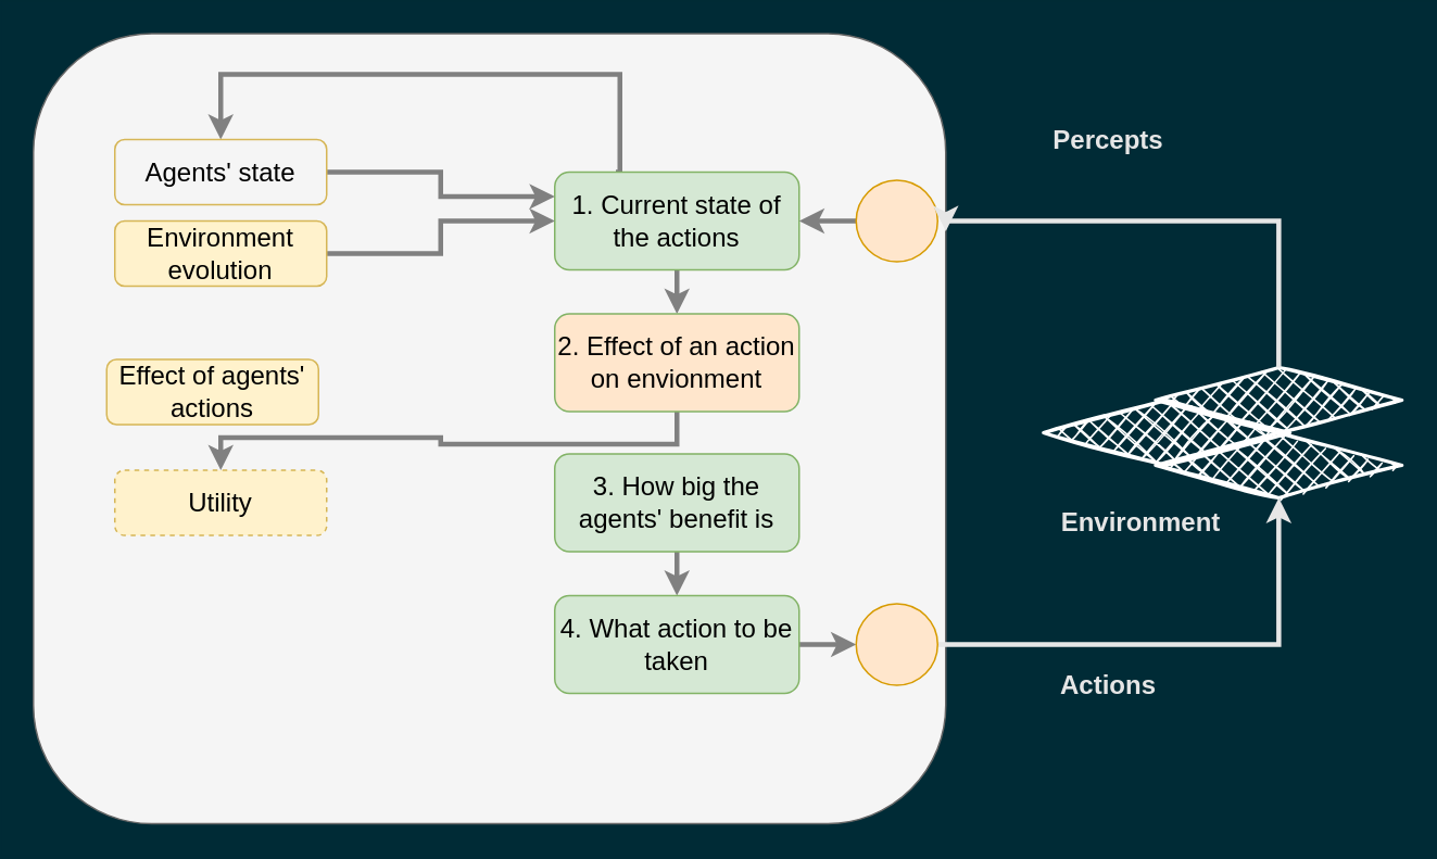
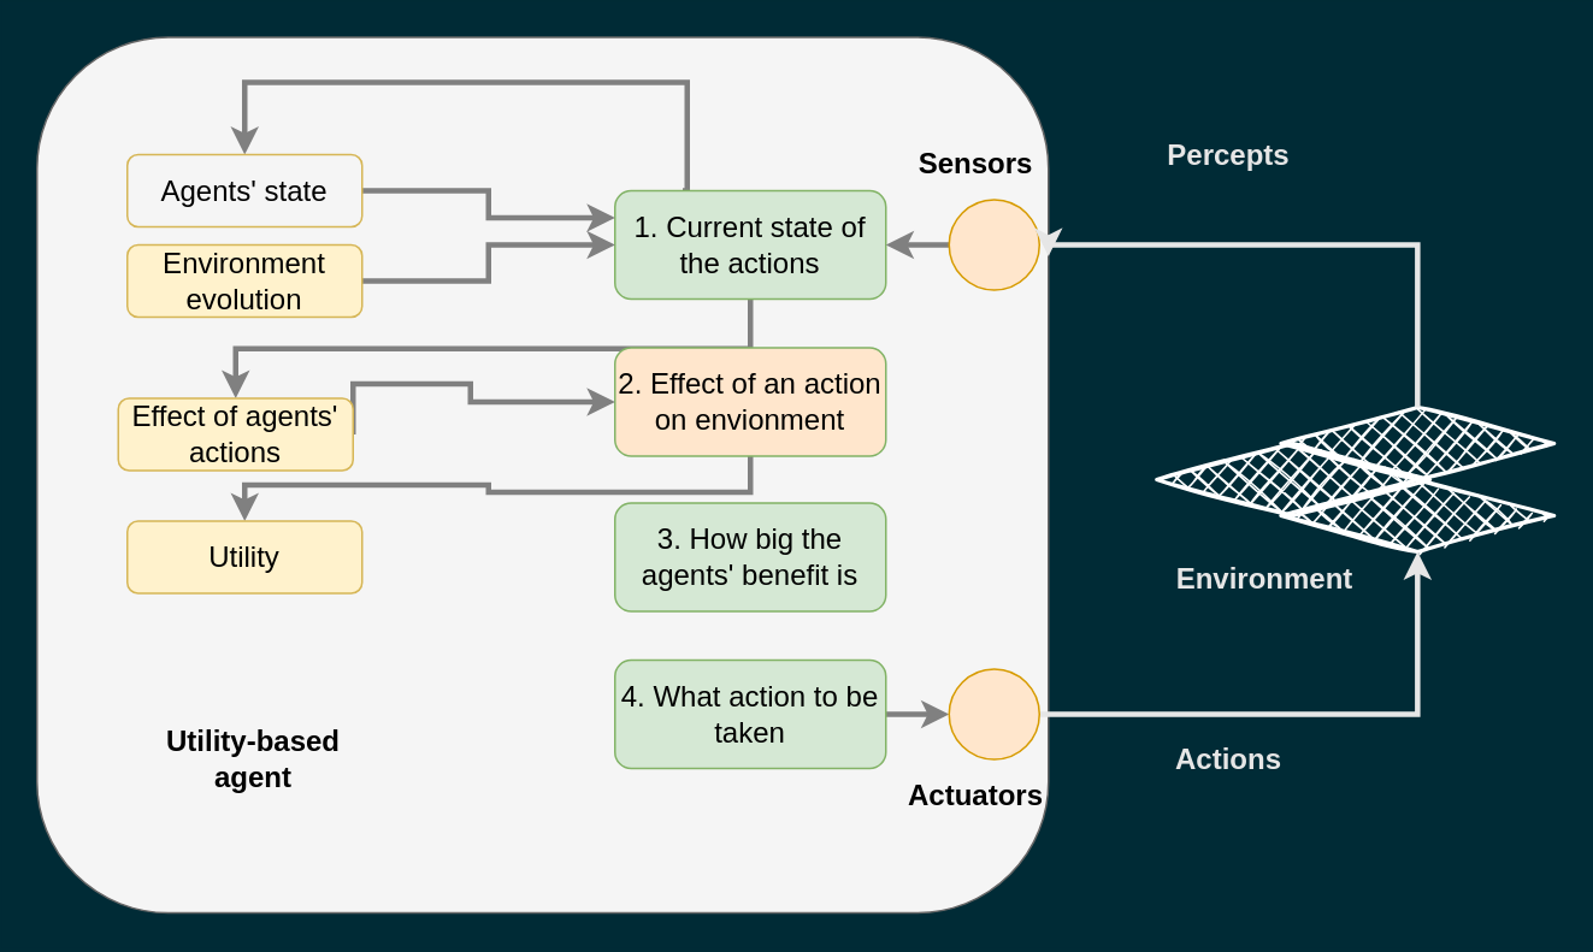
+ <mxCell id="28" value="&lt;font color=&quot;#000000&quot;&gt;&lt;b&gt;Sensors&lt;/b&gt;&lt;/font&gt;" style="text;html=1;strokeColor=none;fillColor=none;align=center;verticalAlign=middle;whiteSpace=wrap;rounded=0;fontSize=16;fontColor=#E6E6E6;" parent="1" vertex="1"><mxGeometry x="510" y="75" width="60" height="30" as="geometry" /></mxCell>
- <mxCell id="4" style="edgeStyle=orthogonalEdgeStyle;rounded=0;orthogonalLoop=1;jettySize=auto;html=1;exitX=0.5;exitY=1;exitDx=0;exitDy=0;entryX=0.5;entryY=0;entryDx=0;entryDy=0;strokeColor=#808080;strokeWidth=3;fontSize=16;fontColor=#E6E6E6;" parent="1" source="5" target="7" edge="1"><mxGeometry relative="1" as="geometry" /></mxCell>
+ <mxCell id="4" style="edgeStyle=orthogonalEdgeStyle;rounded=0;orthogonalLoop=1;jettySize=auto;html=1;exitX=0.5;exitY=1;exitDx=0;exitDy=0;strokeColor=#808080;strokeWidth=3;fontSize=16;fontColor=#E6E6E6;" parent="1" source="5" target="17" edge="1"><mxGeometry relative="1" as="geometry" /></mxCell>
+ <mxCell id="16" style="edgeStyle=orthogonalEdgeStyle;rounded=0;orthogonalLoop=1;jettySize=auto;html=1;exitX=1;exitY=0.5;exitDx=0;exitDy=0;strokeColor=#808080;strokeWidth=3;fontSize=16;fontColor=#E6E6E6;entryX=0;entryY=0.5;entryDx=0;entryDy=0;" parent="1" source="17" target="7" edge="1"><mxGeometry relative="1" as="geometry"><Array as="points"><mxPoint x="260" y="212" /><mxPoint x="260" y="222" /></Array></mxGeometry></mxCell>
- <mxCell id="18" value="&lt;span style=&quot;font-size: 16px;&quot;&gt;Utility&lt;/span&gt;" style="rounded=1;whiteSpace=wrap;html=1;fillColor=#fff2cc;strokeColor=#d6b656;dashed=1;" parent="1" vertex="1"><mxGeometry x="70" y="288" width="130" height="40" as="geometry" /></mxCell>
+ <mxCell id="18" value="&lt;span style=&quot;font-size: 16px;&quot;&gt;Utility&lt;/span&gt;" style="rounded=1;whiteSpace=wrap;html=1;fillColor=#fff2cc;strokeColor=#d6b656;" parent="1" vertex="1"><mxGeometry x="70" y="288" width="130" height="40" as="geometry" /></mxCell>
- <mxCell id="8" style="edgeStyle=orthogonalEdgeStyle;rounded=0;orthogonalLoop=1;jettySize=auto;html=1;exitX=0.5;exitY=1;exitDx=0;exitDy=0;entryX=0.5;entryY=0;entryDx=0;entryDy=0;strokeColor=#808080;strokeWidth=3;fontSize=16;fontColor=#E6E6E6;" parent="1" source="9" target="11" edge="1"><mxGeometry relative="1" as="geometry" /></mxCell>
+ <mxCell id="33" value="&lt;font size=&quot;1&quot; color=&quot;#000000&quot;&gt;&lt;b style=&quot;font-size: 16px;&quot;&gt;Utility-based agent&lt;/b&gt;&lt;/font&gt;" style="text;html=1;strokeColor=none;fillColor=none;align=center;verticalAlign=middle;whiteSpace=wrap;rounded=0;fontSize=16;fontColor=#E6E6E6;" parent="1" vertex="1"><mxGeometry x="80" y="405" width="120" height="30" as="geometry" /></mxCell>
+ <mxCell id="29" value="&lt;font color=&quot;#000000&quot;&gt;&lt;b&gt;Actuators&lt;/b&gt;&lt;/font&gt;" style="text;html=1;strokeColor=none;fillColor=none;align=center;verticalAlign=middle;whiteSpace=wrap;rounded=0;fontSize=16;fontColor=#E6E6E6;" parent="1" vertex="1"><mxGeometry x="510" y="425" width="60" height="30" as="geometry" /></mxCell>
